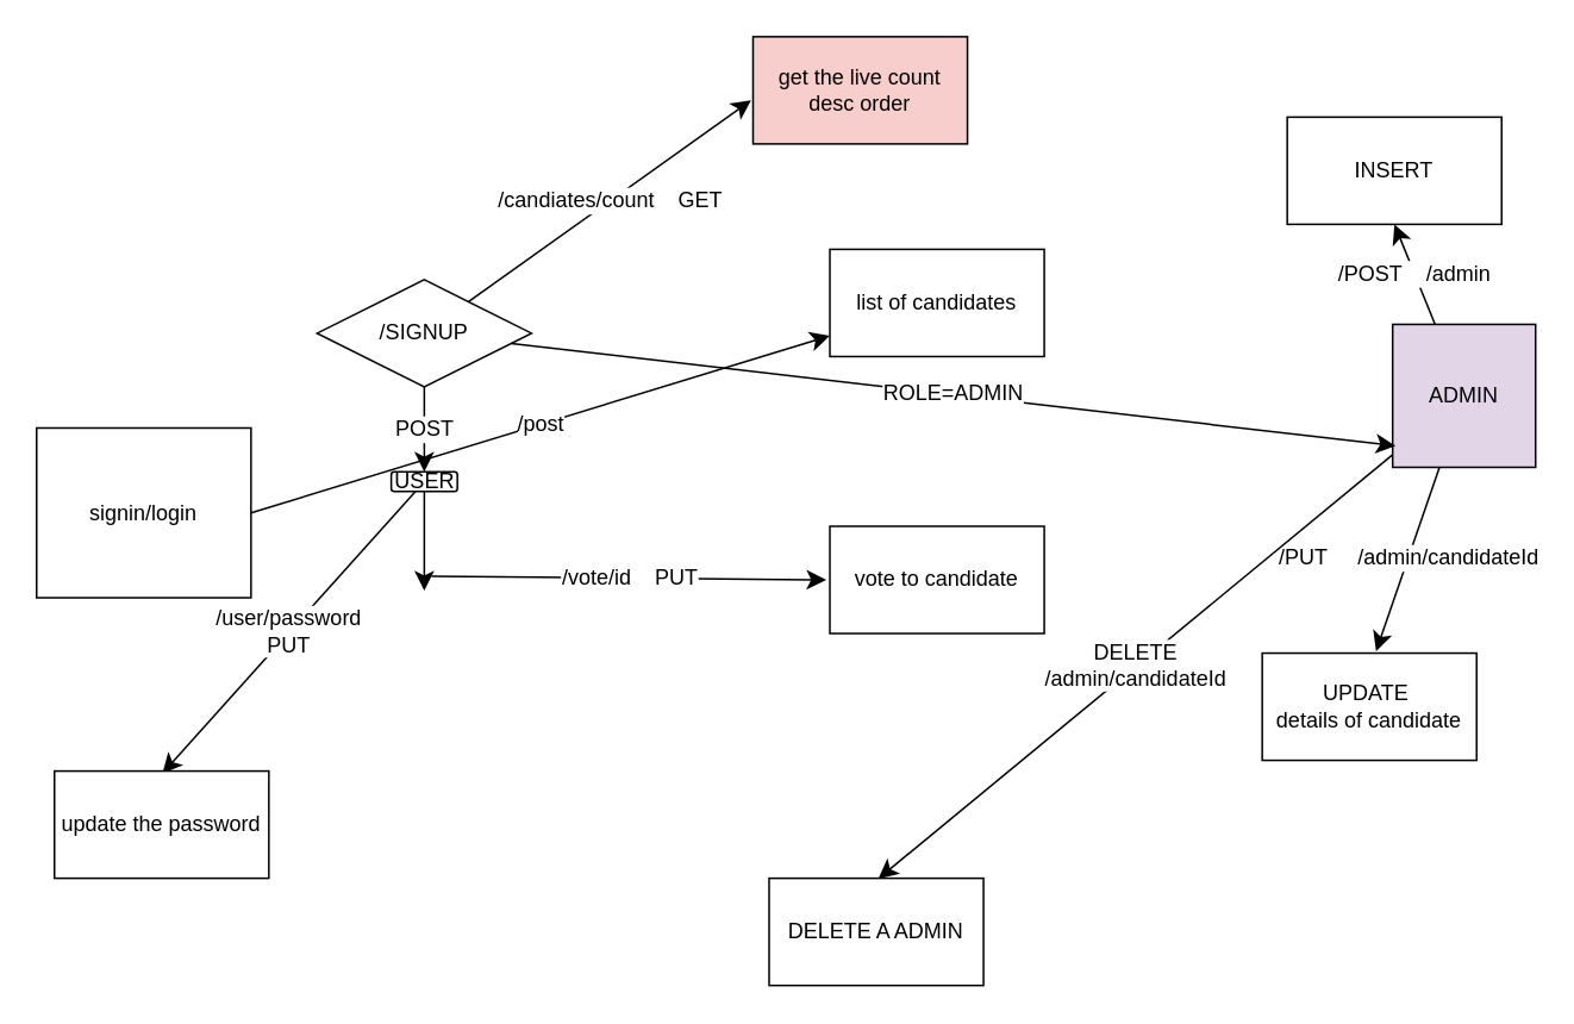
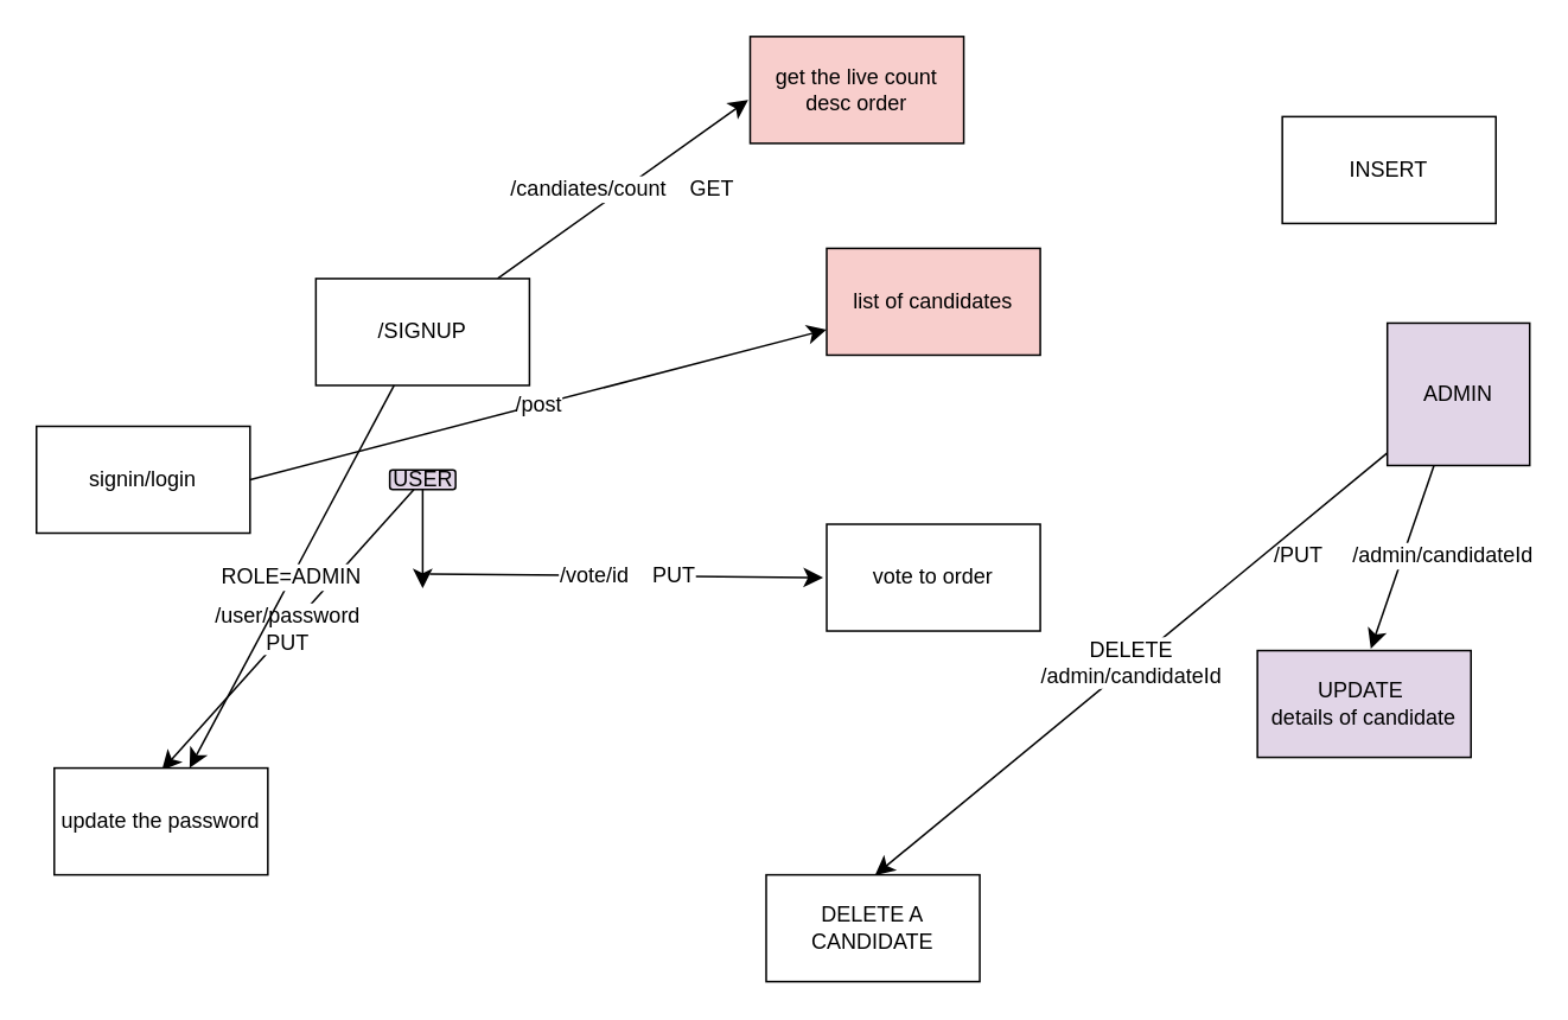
- <mxCell id="12" value="list of candidates" style="rounded=0;whiteSpace=wrap;html=1;" vertex="1" parent="1"><mxGeometry x="464" y="139" width="120" height="60" as="geometry" /></mxCell>
+ <mxCell id="12" value="list of candidates" style="rounded=0;whiteSpace=wrap;html=1;fillColor=#f8cecc;" vertex="1" parent="1"><mxGeometry x="464" y="139" width="120" height="60" as="geometry" /></mxCell>
- <mxCell id="19" value="/POST&amp;nbsp; &amp;nbsp; /admin" style="edgeStyle=none;curved=1;rounded=0;orthogonalLoop=1;jettySize=auto;html=1;fontSize=12;startSize=8;endSize=8;entryX=0.5;entryY=1;entryDx=0;entryDy=0;" edge="1" parent="1" source="17" target="18"><mxGeometry relative="1" as="geometry"><mxPoint x="780" y="72" as="targetPoint" /></mxGeometry></mxCell>
- <mxCell id="6" value="/SIGNUP" style="rhombus;whiteSpace=wrap;html=1;" vertex="1" parent="1"><mxGeometry x="177" y="156" width="120" height="60" as="geometry" /></mxCell>
+ <mxCell id="6" value="/SIGNUP" style="rounded=0;whiteSpace=wrap;html=1;" vertex="1" parent="1"><mxGeometry x="177" y="156" width="120" height="60" as="geometry" /></mxCell>
- <mxCell id="22" value="ROLE=ADMIN" style="edgeStyle=none;curved=1;rounded=0;orthogonalLoop=1;jettySize=auto;html=1;entryX=0.02;entryY=0.85;entryDx=0;entryDy=0;entryPerimeter=0;fontSize=12;startSize=8;endSize=8;" edge="1" parent="1" source="6" target="17"><mxGeometry relative="1" as="geometry" /></mxCell>
+ <mxCell id="22" value="ROLE=ADMIN" style="edgeStyle=none;curved=1;rounded=0;orthogonalLoop=1;jettySize=auto;html=1;fontSize=12;startSize=8;endSize=8;" edge="1" parent="1" source="6" target="14"><mxGeometry relative="1" as="geometry" /></mxCell>
- <mxCell id="7" value="POST" style="endArrow=classic;html=1;rounded=0;fontSize=12;startSize=8;endSize=8;curved=1;exitX=0.5;exitY=1;exitDx=0;exitDy=0;entryX=0.5;entryY=0;entryDx=0;entryDy=0;" edge="1" parent="1" source="6" target="4"><mxGeometry width="50" height="50" relative="1" as="geometry"><mxPoint x="154" y="274" as="sourcePoint" /><mxPoint x="159" y="252" as="targetPoint" /></mxGeometry></mxCell>
- <mxCell id="4" value="USER" style="rounded=1;whiteSpace=wrap;html=1;" vertex="1" parent="1"><mxGeometry x="218.5" y="263.5" width="37" height="11" as="geometry" /></mxCell>
+ <mxCell id="4" value="USER" style="rounded=1;whiteSpace=wrap;html=1;fillColor=#e1d5e7;" vertex="1" parent="1"><mxGeometry x="218.5" y="263.5" width="37" height="11" as="geometry" /></mxCell>
- <mxCell id="8" value="signin/login" style="rounded=0;whiteSpace=wrap;html=1;" vertex="1" parent="1"><mxGeometry x="20" y="239" width="120" height="95" as="geometry" /></mxCell>
+ <mxCell id="8" value="signin/login" style="rounded=0;whiteSpace=wrap;html=1;" vertex="1" parent="1"><mxGeometry x="20" y="239" width="120" height="60" as="geometry" /></mxCell>
- <mxCell id="11" value="vote to candidate" style="rounded=0;whiteSpace=wrap;html=1;" vertex="1" parent="1"><mxGeometry x="464" y="294" width="120" height="60" as="geometry" /></mxCell>
+ <mxCell id="11" value="vote to order" style="rounded=0;whiteSpace=wrap;html=1;" vertex="1" parent="1"><mxGeometry x="464" y="294" width="120" height="60" as="geometry" /></mxCell>
- <mxCell id="20" value="UPDATE&amp;nbsp;&lt;div&gt;details of candidate&lt;/div&gt;" style="rounded=0;whiteSpace=wrap;html=1;" vertex="1" parent="1"><mxGeometry x="706" y="365" width="120" height="60" as="geometry" /></mxCell>
+ <mxCell id="20" value="UPDATE&amp;nbsp;&lt;div&gt;details of candidate&lt;/div&gt;" style="rounded=0;whiteSpace=wrap;html=1;fillColor=#e1d5e7;" vertex="1" parent="1"><mxGeometry x="706" y="365" width="120" height="60" as="geometry" /></mxCell>
- <mxCell id="21" value="DELETE A ADMIN" style="rounded=0;whiteSpace=wrap;html=1;" vertex="1" parent="1"><mxGeometry x="430" y="491" width="120" height="60" as="geometry" /></mxCell>
+ <mxCell id="21" value="DELETE A CANDIDATE" style="rounded=0;whiteSpace=wrap;html=1;" vertex="1" parent="1"><mxGeometry x="430" y="491" width="120" height="60" as="geometry" /></mxCell>
